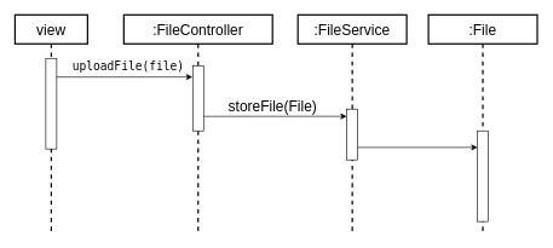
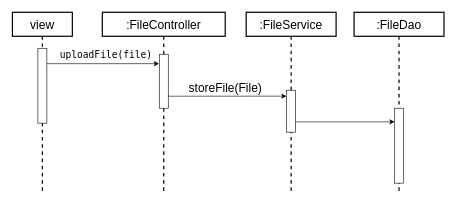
- <mxCell id="8" value=":File" style="shape=umlLifeline;perimeter=lifelinePerimeter;whiteSpace=wrap;html=1;container=1;collapsible=0;recursiveResize=0;outlineConnect=0;strokeColor=#000000;fillColor=#FFFFFF;strokeWidth=2;fontSize=20;" vertex="1" parent="1"><mxGeometry x="590" y="20" width="150" height="300" as="geometry" /></mxCell>
+ <mxCell id="8" value=":FileDao" style="shape=umlLifeline;perimeter=lifelinePerimeter;whiteSpace=wrap;html=1;container=1;collapsible=0;recursiveResize=0;outlineConnect=0;strokeColor=#000000;fillColor=#FFFFFF;strokeWidth=2;fontSize=20;" vertex="1" parent="1"><mxGeometry x="590" y="20" width="150" height="300" as="geometry" /></mxCell>
